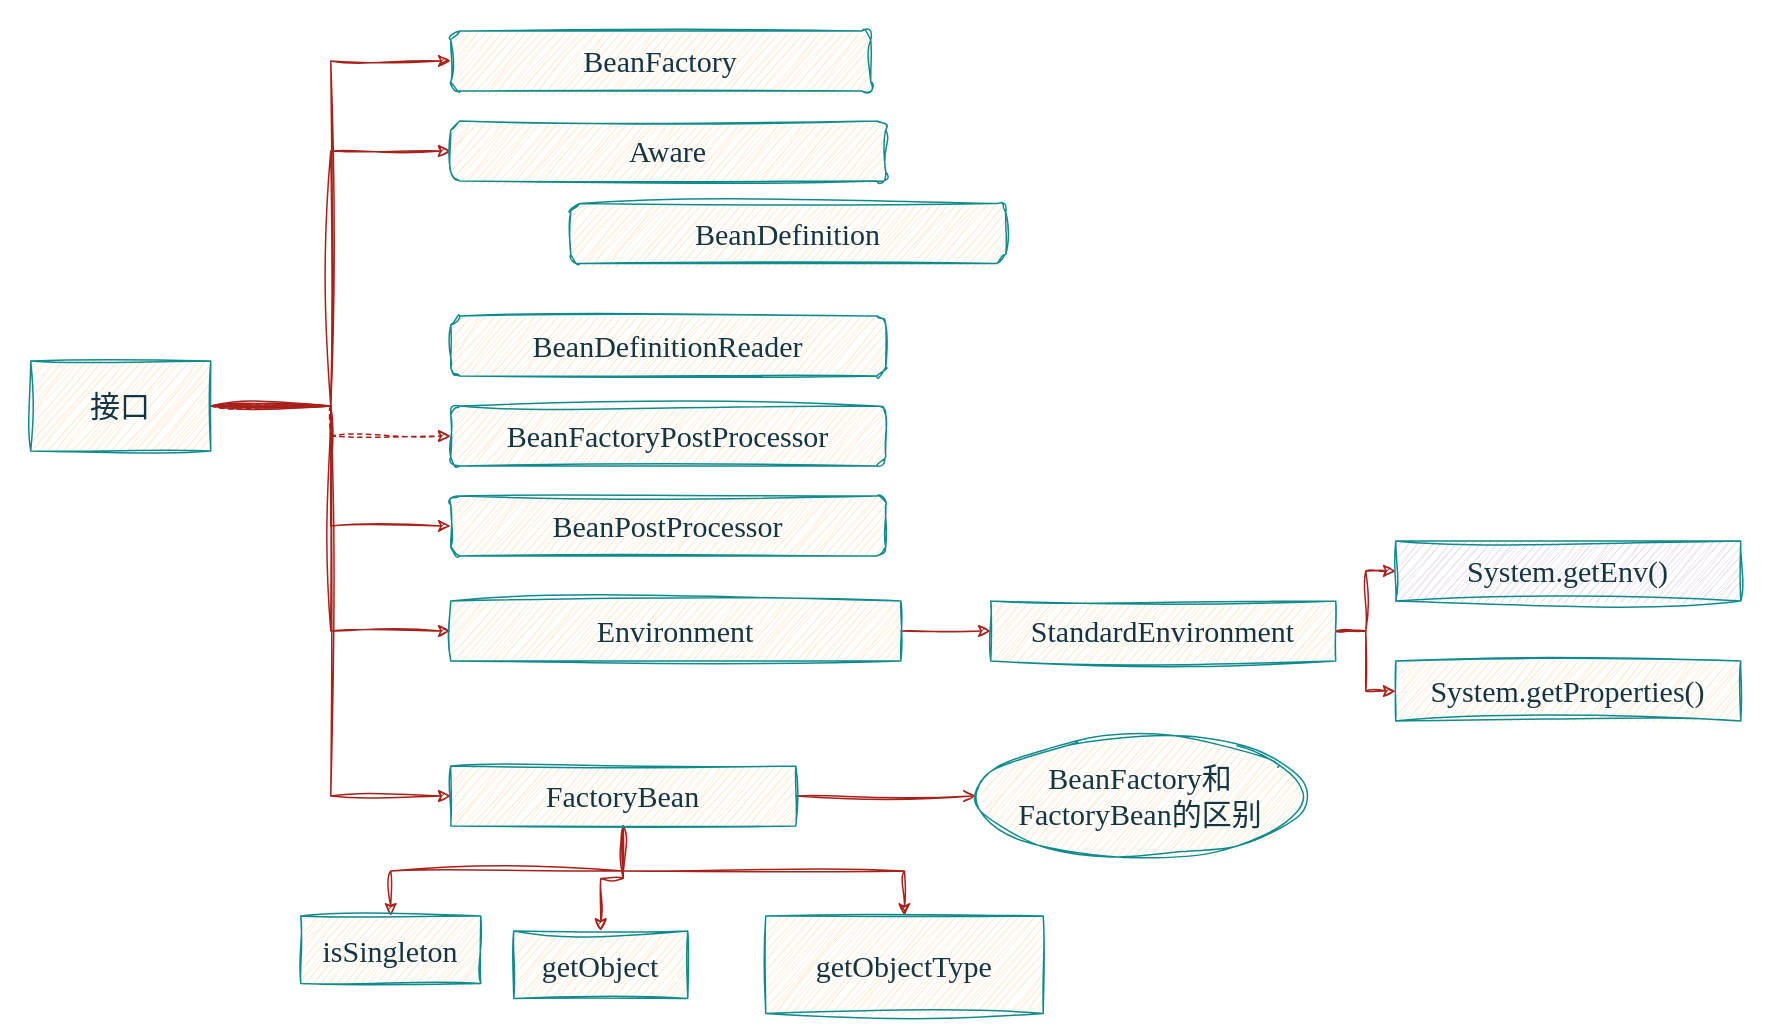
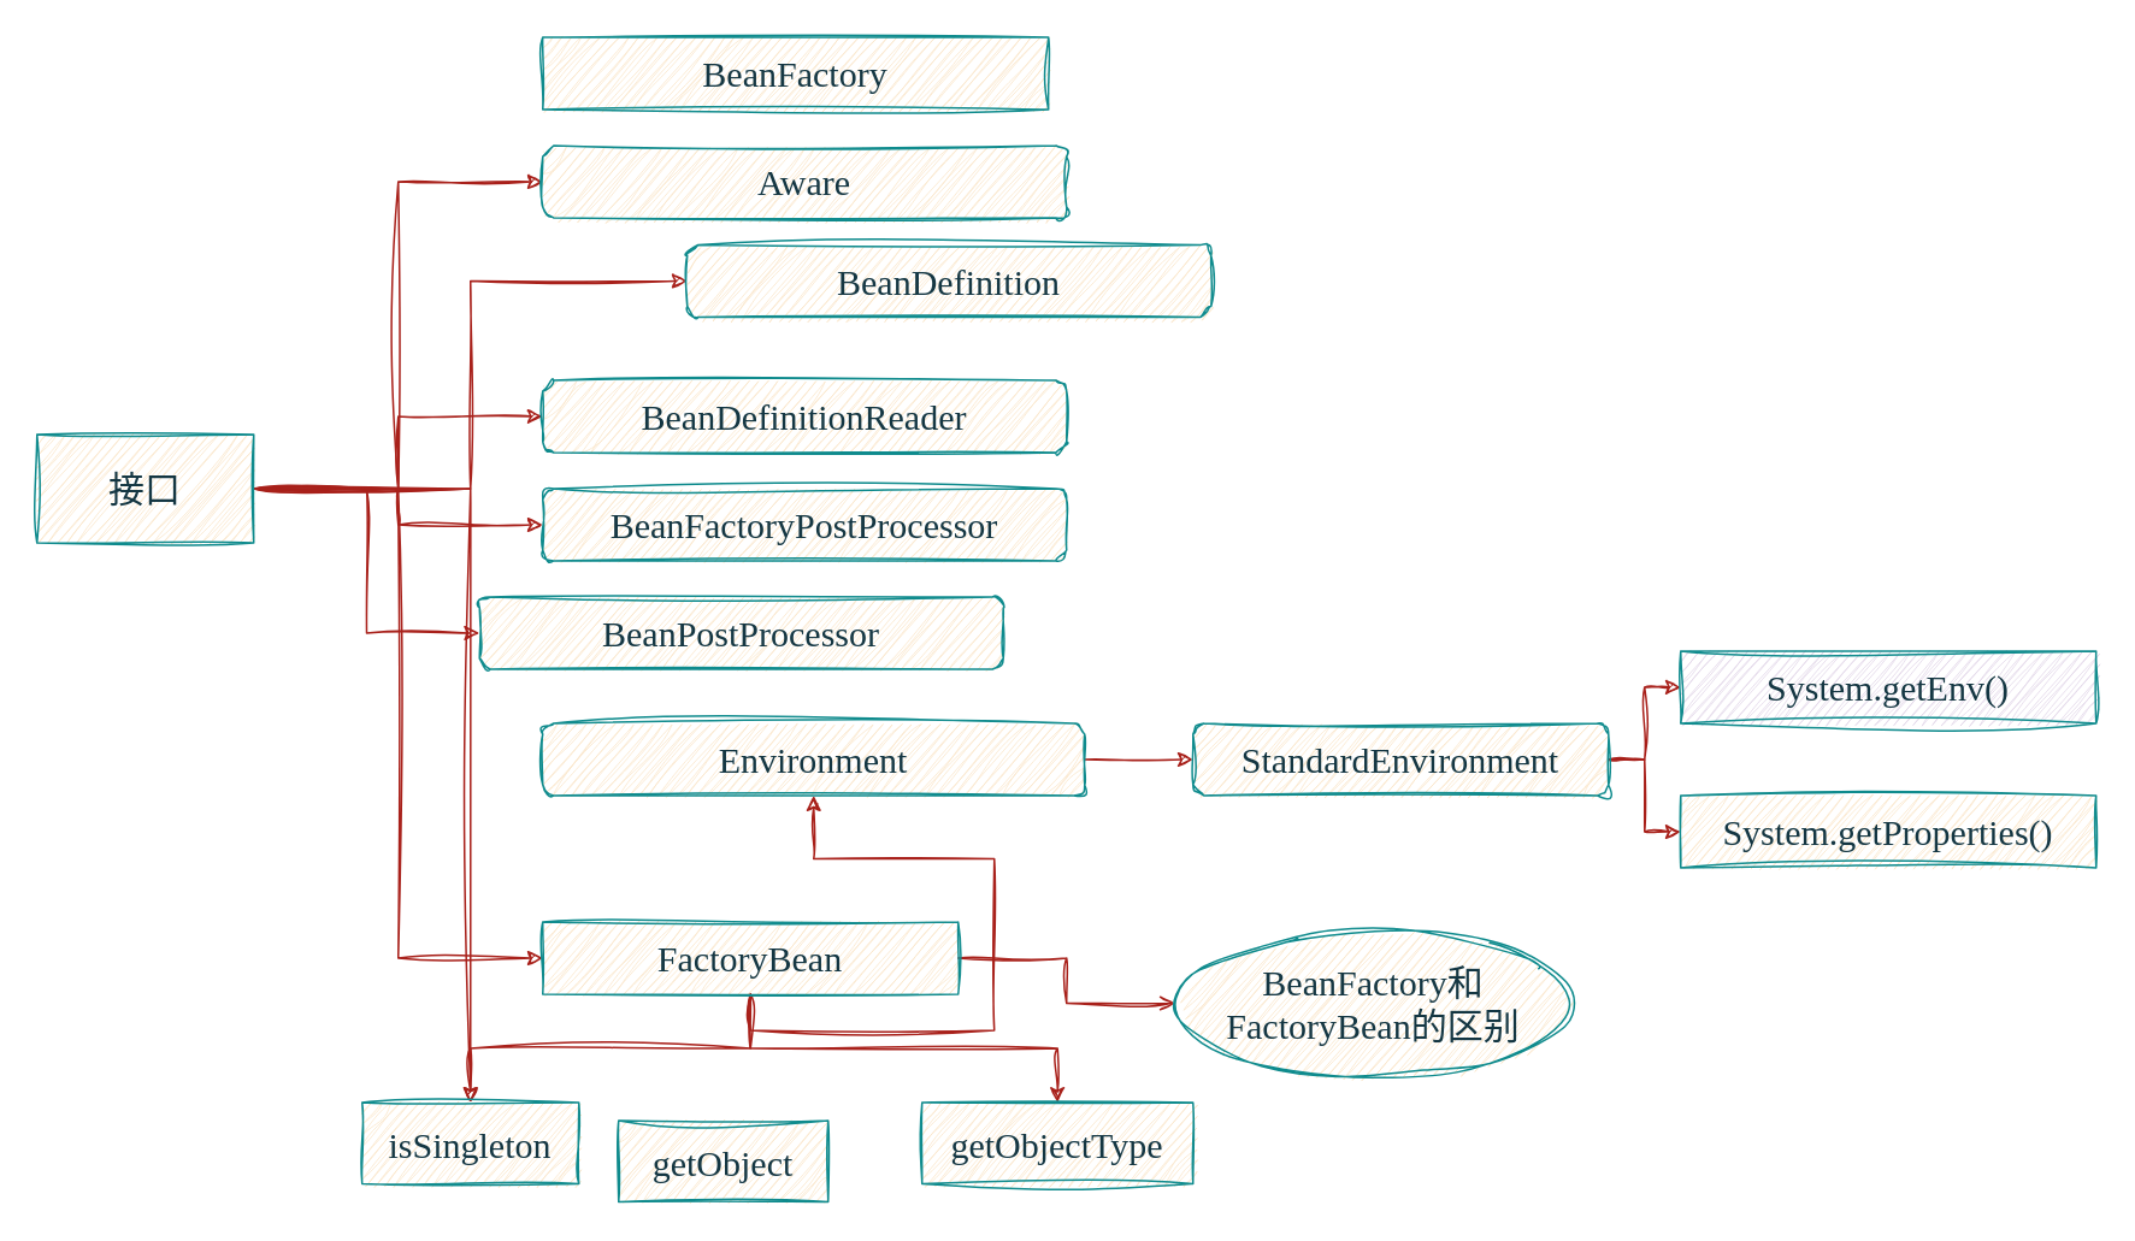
- <mxCell id="2" style="edgeStyle=orthogonalEdgeStyle;rounded=0;hachureGap=4;orthogonalLoop=1;jettySize=auto;html=1;exitX=1;exitY=0.5;exitDx=0;exitDy=0;entryX=0;entryY=0.5;entryDx=0;entryDy=0;fontFamily=Architects Daughter;fontSource=https%3A%2F%2Ffonts.googleapis.com%2Fcss%3Ffamily%3DArchitects%2BDaughter;fontSize=16;sketch=1;curveFitting=1;jiggle=2;labelBackgroundColor=none;strokeColor=#A8201A;fontColor=default;" parent="1" source="10" target="11" edge="1"><mxGeometry relative="1" as="geometry" /></mxCell>
- <mxCell id="11" value="&lt;font face=&quot;Comic Sans MS&quot;&gt;BeanFactory&lt;/font&gt;" style="rounded=1;whiteSpace=wrap;html=1;hachureGap=4;fontFamily=Architects Daughter;fontSource=https%3A%2F%2Ffonts.googleapis.com%2Fcss%3Ffamily%3DArchitects%2BDaughter;fontSize=20;sketch=1;curveFitting=1;jiggle=2;labelBackgroundColor=none;fillColor=#FAE5C7;strokeColor=#0F8B8D;fontColor=#143642;" parent="1" vertex="1"><mxGeometry x="300" y="20" width="280" height="40" as="geometry" /></mxCell>
+ <mxCell id="11" value="&lt;font face=&quot;Comic Sans MS&quot;&gt;BeanFactory&lt;/font&gt;" style="whiteSpace=wrap;html=1;hachureGap=4;fontFamily=Architects Daughter;fontSource=https%3A%2F%2Ffonts.googleapis.com%2Fcss%3Ffamily%3DArchitects%2BDaughter;fontSize=20;sketch=1;curveFitting=1;jiggle=2;labelBackgroundColor=none;fillColor=#FAE5C7;strokeColor=#0F8B8D;fontColor=#143642;rounded=0;" parent="1" vertex="1"><mxGeometry x="300" y="20" width="280" height="40" as="geometry" /></mxCell>
+ <mxCell id="4" style="edgeStyle=orthogonalEdgeStyle;rounded=0;hachureGap=4;orthogonalLoop=1;jettySize=auto;html=1;exitX=1;exitY=0.5;exitDx=0;exitDy=0;entryX=0;entryY=0.5;entryDx=0;entryDy=0;fontFamily=Architects Daughter;fontSource=https%3A%2F%2Ffonts.googleapis.com%2Fcss%3Ffamily%3DArchitects%2BDaughter;fontSize=16;sketch=1;curveFitting=1;jiggle=2;labelBackgroundColor=none;strokeColor=#A8201A;fontColor=default;" parent="1" source="10" target="13" edge="1"><mxGeometry relative="1" as="geometry" /></mxCell>
+ <mxCell id="5" style="edgeStyle=orthogonalEdgeStyle;rounded=0;hachureGap=4;orthogonalLoop=1;jettySize=auto;html=1;exitX=1;exitY=0.5;exitDx=0;exitDy=0;entryX=0;entryY=0.5;entryDx=0;entryDy=0;fontFamily=Architects Daughter;fontSource=https%3A%2F%2Ffonts.googleapis.com%2Fcss%3Ffamily%3DArchitects%2BDaughter;fontSize=16;sketch=1;curveFitting=1;jiggle=2;labelBackgroundColor=none;strokeColor=#A8201A;fontColor=default;" parent="1" source="10" target="14" edge="1"><mxGeometry relative="1" as="geometry" /></mxCell>
- <mxCell id="6" style="edgeStyle=orthogonalEdgeStyle;rounded=0;hachureGap=4;orthogonalLoop=1;jettySize=auto;html=1;exitX=1;exitY=0.5;exitDx=0;exitDy=0;entryX=0;entryY=0.5;entryDx=0;entryDy=0;fontFamily=Architects Daughter;fontSource=https%3A%2F%2Ffonts.googleapis.com%2Fcss%3Ffamily%3DArchitects%2BDaughter;fontSize=16;sketch=1;curveFitting=1;jiggle=2;labelBackgroundColor=none;strokeColor=#A8201A;fontColor=default;dashed=1;" parent="1" source="10" target="15" edge="1"><mxGeometry relative="1" as="geometry" /></mxCell>
+ <mxCell id="6" style="edgeStyle=orthogonalEdgeStyle;rounded=0;hachureGap=4;orthogonalLoop=1;jettySize=auto;html=1;exitX=1;exitY=0.5;exitDx=0;exitDy=0;entryX=0;entryY=0.5;entryDx=0;entryDy=0;fontFamily=Architects Daughter;fontSource=https%3A%2F%2Ffonts.googleapis.com%2Fcss%3Ffamily%3DArchitects%2BDaughter;fontSize=16;sketch=1;curveFitting=1;jiggle=2;labelBackgroundColor=none;strokeColor=#A8201A;fontColor=default;" parent="1" source="10" target="15" edge="1"><mxGeometry relative="1" as="geometry" /></mxCell>
- <mxCell id="16" value="&lt;font face=&quot;Comic Sans MS&quot;&gt;BeanPostProcessor&lt;/font&gt;" style="rounded=1;whiteSpace=wrap;html=1;hachureGap=4;fontFamily=Architects Daughter;fontSource=https%3A%2F%2Ffonts.googleapis.com%2Fcss%3Ffamily%3DArchitects%2BDaughter;fontSize=20;sketch=1;curveFitting=1;jiggle=2;labelBackgroundColor=none;fillColor=#FAE5C7;strokeColor=#0F8B8D;fontColor=#143642;" parent="1" vertex="1"><mxGeometry x="300" y="330" width="290" height="40" as="geometry" /></mxCell>
+ <mxCell id="16" value="&lt;font face=&quot;Comic Sans MS&quot;&gt;BeanPostProcessor&lt;/font&gt;" style="rounded=1;whiteSpace=wrap;html=1;hachureGap=4;fontFamily=Architects Daughter;fontSource=https%3A%2F%2Ffonts.googleapis.com%2Fcss%3Ffamily%3DArchitects%2BDaughter;fontSize=20;sketch=1;curveFitting=1;jiggle=2;labelBackgroundColor=none;fillColor=#FAE5C7;strokeColor=#0F8B8D;fontColor=#143642;" parent="1" vertex="1"><mxGeometry x="265" y="330" width="290" height="40" as="geometry" /></mxCell>
- <mxCell id="8" style="edgeStyle=orthogonalEdgeStyle;rounded=0;hachureGap=4;orthogonalLoop=1;jettySize=auto;html=1;exitX=1;exitY=0.5;exitDx=0;exitDy=0;entryX=0;entryY=0.5;entryDx=0;entryDy=0;fontFamily=Architects Daughter;fontSource=https%3A%2F%2Ffonts.googleapis.com%2Fcss%3Ffamily%3DArchitects%2BDaughter;fontSize=16;sketch=1;curveFitting=1;jiggle=2;labelBackgroundColor=none;strokeColor=#A8201A;fontColor=default;" parent="1" source="10" target="18" edge="1"><mxGeometry relative="1" as="geometry" /></mxCell>
+ <mxCell id="8" style="edgeStyle=orthogonalEdgeStyle;rounded=0;hachureGap=4;orthogonalLoop=1;jettySize=auto;html=1;exitX=1;exitY=0.5;exitDx=0;exitDy=0;fontFamily=Architects Daughter;fontSource=https%3A%2F%2Ffonts.googleapis.com%2Fcss%3Ffamily%3DArchitects%2BDaughter;fontSize=16;sketch=1;curveFitting=1;jiggle=2;labelBackgroundColor=none;strokeColor=#A8201A;fontColor=default;" parent="1" source="10" target="30" edge="1"><mxGeometry relative="1" as="geometry" /></mxCell>
- <mxCell id="18" value="&lt;font face=&quot;Comic Sans MS&quot;&gt;Environment&lt;/font&gt;" style="whiteSpace=wrap;html=1;hachureGap=4;fontFamily=Architects Daughter;fontSource=https%3A%2F%2Ffonts.googleapis.com%2Fcss%3Ffamily%3DArchitects%2BDaughter;fontSize=20;sketch=1;curveFitting=1;jiggle=2;labelBackgroundColor=none;fillColor=#FAE5C7;strokeColor=#0F8B8D;fontColor=#143642;rounded=0;" parent="1" vertex="1"><mxGeometry x="300" y="400" width="300" height="40" as="geometry" /></mxCell>
+ <mxCell id="18" value="&lt;font face=&quot;Comic Sans MS&quot;&gt;Environment&lt;/font&gt;" style="rounded=1;whiteSpace=wrap;html=1;hachureGap=4;fontFamily=Architects Daughter;fontSource=https%3A%2F%2Ffonts.googleapis.com%2Fcss%3Ffamily%3DArchitects%2BDaughter;fontSize=20;sketch=1;curveFitting=1;jiggle=2;labelBackgroundColor=none;fillColor=#FAE5C7;strokeColor=#0F8B8D;fontColor=#143642;" parent="1" vertex="1"><mxGeometry x="300" y="400" width="300" height="40" as="geometry" /></mxCell>
- <mxCell id="21" value="&lt;font face=&quot;Comic Sans MS&quot;&gt;StandardEnvironment&lt;/font&gt;" style="rounded=0;whiteSpace=wrap;html=1;hachureGap=4;fontFamily=Architects Daughter;fontSource=https%3A%2F%2Ffonts.googleapis.com%2Fcss%3Ffamily%3DArchitects%2BDaughter;fontSize=20;glass=0;shadow=0;sketch=1;curveFitting=1;jiggle=2;labelBackgroundColor=none;fillColor=#FAE5C7;strokeColor=#0F8B8D;fontColor=#143642;" parent="1" vertex="1"><mxGeometry x="660" y="400" width="230" height="40" as="geometry" /></mxCell>
+ <mxCell id="21" value="&lt;font face=&quot;Comic Sans MS&quot;&gt;StandardEnvironment&lt;/font&gt;" style="whiteSpace=wrap;html=1;hachureGap=4;fontFamily=Architects Daughter;fontSource=https%3A%2F%2Ffonts.googleapis.com%2Fcss%3Ffamily%3DArchitects%2BDaughter;fontSize=20;glass=0;shadow=0;sketch=1;curveFitting=1;jiggle=2;labelBackgroundColor=none;fillColor=#FAE5C7;strokeColor=#0F8B8D;fontColor=#143642;rounded=1;" parent="1" vertex="1"><mxGeometry x="660" y="400" width="230" height="40" as="geometry" /></mxCell>
- <mxCell id="29" value="&lt;font face=&quot;Comic Sans MS&quot;&gt;BeanFactory和FactoryBean的区别&lt;/font&gt;" style="ellipse;whiteSpace=wrap;html=1;sketch=1;hachureGap=4;jiggle=2;curveFitting=1;fontFamily=Architects Daughter;fontSource=https%3A%2F%2Ffonts.googleapis.com%2Fcss%3Ffamily%3DArchitects%2BDaughter;fontSize=20;labelBackgroundColor=none;fillColor=#FAE5C7;strokeColor=#0F8B8D;fontColor=#143642;" parent="1" vertex="1"><mxGeometry x="650" y="490" width="220" height="80" as="geometry" /></mxCell>
+ <mxCell id="29" value="&lt;font face=&quot;Comic Sans MS&quot;&gt;BeanFactory和FactoryBean的区别&lt;/font&gt;" style="ellipse;whiteSpace=wrap;html=1;sketch=1;hachureGap=4;jiggle=2;curveFitting=1;fontFamily=Architects Daughter;fontSource=https%3A%2F%2Ffonts.googleapis.com%2Fcss%3Ffamily%3DArchitects%2BDaughter;fontSize=20;labelBackgroundColor=none;fillColor=#FAE5C7;strokeColor=#0F8B8D;fontColor=#143642;" parent="1" vertex="1"><mxGeometry x="650" y="515" width="220" height="80" as="geometry" /></mxCell>
- <mxCell id="25" style="edgeStyle=orthogonalEdgeStyle;rounded=0;sketch=1;hachureGap=4;jiggle=2;curveFitting=1;orthogonalLoop=1;jettySize=auto;html=1;exitX=0.5;exitY=1;exitDx=0;exitDy=0;entryX=0.5;entryY=0;entryDx=0;entryDy=0;fontFamily=Architects Daughter;fontSource=https%3A%2F%2Ffonts.googleapis.com%2Fcss%3Ffamily%3DArchitects%2BDaughter;fontSize=16;labelBackgroundColor=none;strokeColor=#A8201A;fontColor=default;" edge="1" parent="1" source="28" target="31"><mxGeometry relative="1" as="geometry" /></mxCell>
+ <mxCell id="25" style="edgeStyle=orthogonalEdgeStyle;rounded=0;sketch=1;hachureGap=4;jiggle=2;curveFitting=1;orthogonalLoop=1;jettySize=auto;html=1;exitX=0.5;exitY=1;exitDx=0;exitDy=0;fontFamily=Architects Daughter;fontSource=https%3A%2F%2Ffonts.googleapis.com%2Fcss%3Ffamily%3DArchitects%2BDaughter;fontSize=16;labelBackgroundColor=none;strokeColor=#A8201A;fontColor=default;" edge="1" parent="1" source="28" target="18"><mxGeometry relative="1" as="geometry" /></mxCell>
- <mxCell id="32" value="&lt;font face=&quot;Comic Sans MS&quot;&gt;getObjectType&lt;/font&gt;" style="rounded=0;whiteSpace=wrap;html=1;sketch=1;hachureGap=4;jiggle=2;curveFitting=1;fontFamily=Architects Daughter;fontSource=https%3A%2F%2Ffonts.googleapis.com%2Fcss%3Ffamily%3DArchitects%2BDaughter;fontSize=20;labelBackgroundColor=none;fillColor=#FAE5C7;strokeColor=#0F8B8D;fontColor=#143642;" vertex="1" parent="1"><mxGeometry x="510" y="610" width="185" height="65" as="geometry" /></mxCell>
+ <mxCell id="32" value="&lt;font face=&quot;Comic Sans MS&quot;&gt;getObjectType&lt;/font&gt;" style="rounded=0;whiteSpace=wrap;html=1;sketch=1;hachureGap=4;jiggle=2;curveFitting=1;fontFamily=Architects Daughter;fontSource=https%3A%2F%2Ffonts.googleapis.com%2Fcss%3Ffamily%3DArchitects%2BDaughter;fontSize=20;labelBackgroundColor=none;fillColor=#FAE5C7;strokeColor=#0F8B8D;fontColor=#143642;" vertex="1" parent="1"><mxGeometry x="510" y="610" width="150" height="45" as="geometry" /></mxCell>
